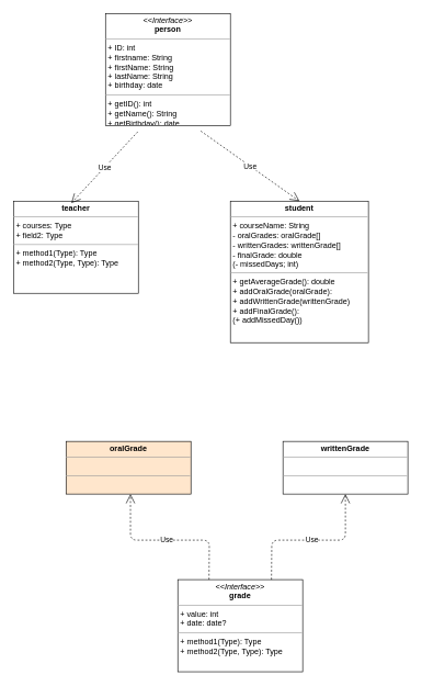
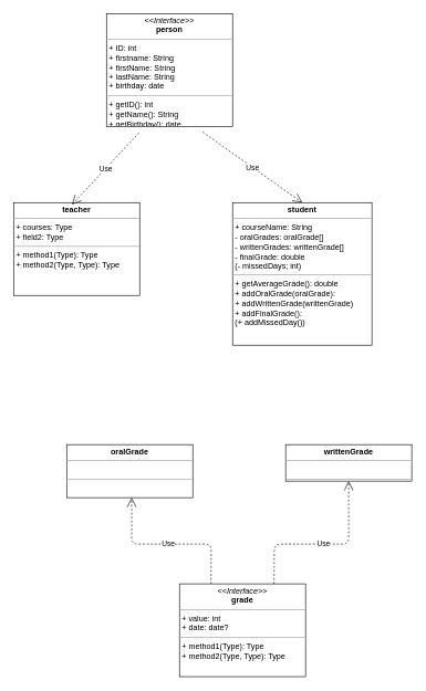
- <mxCell id="9" value="&lt;p style=&quot;margin: 0px ; margin-top: 4px ; text-align: center&quot;&gt;&lt;b&gt;oralGrade&lt;/b&gt;&lt;/p&gt;&lt;hr size=&quot;1&quot;&gt;&lt;p style=&quot;margin: 0px ; margin-left: 4px&quot;&gt;&lt;br&gt;&lt;/p&gt;&lt;hr size=&quot;1&quot;&gt;&lt;p style=&quot;margin: 0px ; margin-left: 4px&quot;&gt;&lt;br&gt;&lt;/p&gt;" style="verticalAlign=top;align=left;overflow=fill;fontSize=12;fontFamily=Helvetica;html=1;rounded=0;shadow=0;comic=0;labelBackgroundColor=none;strokeWidth=1;fillColor=#ffe6cc;" vertex="1" parent="1"><mxGeometry x="100" y="670" width="190" height="80" as="geometry" /></mxCell>
+ <mxCell id="9" value="&lt;p style=&quot;margin: 0px ; margin-top: 4px ; text-align: center&quot;&gt;&lt;b&gt;oralGrade&lt;/b&gt;&lt;/p&gt;&lt;hr size=&quot;1&quot;&gt;&lt;p style=&quot;margin: 0px ; margin-left: 4px&quot;&gt;&lt;br&gt;&lt;/p&gt;&lt;hr size=&quot;1&quot;&gt;&lt;p style=&quot;margin: 0px ; margin-left: 4px&quot;&gt;&lt;br&gt;&lt;/p&gt;" style="verticalAlign=top;align=left;overflow=fill;fontSize=12;fontFamily=Helvetica;html=1;rounded=0;shadow=0;comic=0;labelBackgroundColor=none;strokeWidth=1" vertex="1" parent="1"><mxGeometry x="100" y="670" width="190" height="80" as="geometry" /></mxCell>
- <mxCell id="2" value="&lt;p style=&quot;margin: 0px ; margin-top: 4px ; text-align: center&quot;&gt;&lt;b&gt;writtenGrade&lt;/b&gt;&lt;/p&gt;&lt;hr size=&quot;1&quot;&gt;&lt;p style=&quot;margin: 0px ; margin-left: 4px&quot;&gt;&lt;br&gt;&lt;/p&gt;&lt;hr size=&quot;1&quot;&gt;&lt;p style=&quot;margin: 0px ; margin-left: 4px&quot;&gt;&lt;br&gt;&lt;/p&gt;" style="verticalAlign=top;align=left;overflow=fill;fontSize=12;fontFamily=Helvetica;html=1;rounded=0;shadow=0;comic=0;labelBackgroundColor=none;strokeWidth=1" parent="1" vertex="1"><mxGeometry x="430" y="670" width="190" height="80" as="geometry" /></mxCell>
+ <mxCell id="2" value="&lt;p style=&quot;margin: 0px ; margin-top: 4px ; text-align: center&quot;&gt;&lt;b&gt;writtenGrade&lt;/b&gt;&lt;/p&gt;&lt;hr size=&quot;1&quot;&gt;&lt;p style=&quot;margin: 0px ; margin-left: 4px&quot;&gt;&lt;br&gt;&lt;/p&gt;&lt;hr size=&quot;1&quot;&gt;&lt;p style=&quot;margin: 0px ; margin-left: 4px&quot;&gt;&lt;br&gt;&lt;/p&gt;" style="verticalAlign=top;align=left;overflow=fill;fontSize=12;fontFamily=Helvetica;html=1;rounded=0;shadow=0;comic=0;labelBackgroundColor=none;strokeWidth=1" parent="1" vertex="1"><mxGeometry x="430" y="670" width="190" height="55" as="geometry" /></mxCell>
